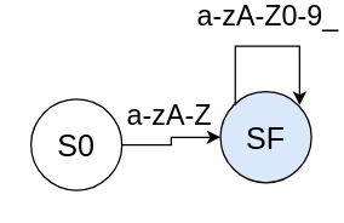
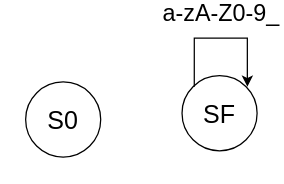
- <mxCell id="4" value="&lt;span style=&quot;font-size: 20px&quot;&gt;SF&lt;/span&gt;" style="ellipse;whiteSpace=wrap;html=1;aspect=fixed;fillColor=#dae8fc;" vertex="1" parent="1"><mxGeometry x="145" y="50" width="60" height="60" as="geometry" /></mxCell>
+ <mxCell id="4" value="&lt;span style=&quot;font-size: 20px&quot;&gt;SF&lt;/span&gt;" style="ellipse;whiteSpace=wrap;html=1;aspect=fixed;" vertex="1" parent="1"><mxGeometry x="145" y="50" width="60" height="60" as="geometry" /></mxCell>
- <mxCell id="2" value="&lt;strong&gt;&lt;span lang=&quot;EN-US&quot; style=&quot;font-size: 14.0pt ; line-height: 107% ; font-weight: normal&quot;&gt;a&lt;/span&gt;&lt;/strong&gt;&lt;strong&gt;&lt;span style=&quot;font-size: 14.0pt ; line-height: 107% ; font-weight: normal&quot;&gt;-&lt;/span&gt;&lt;/strong&gt;&lt;strong&gt;&lt;span lang=&quot;EN-US&quot; style=&quot;font-size: 14.0pt ; line-height: 107% ; font-weight: normal&quot;&gt;zA&lt;/span&gt;&lt;/strong&gt;&lt;strong&gt;&lt;span style=&quot;font-size: 14.0pt ; line-height: 107% ; font-weight: normal&quot;&gt;-&lt;/span&gt;&lt;/strong&gt;&lt;strong&gt;&lt;span lang=&quot;EN-US&quot; style=&quot;font-size: 14.0pt ; line-height: 107% ; font-weight: normal&quot;&gt;Z&lt;/span&gt;&lt;/strong&gt;" style="edgeStyle=orthogonalEdgeStyle;rounded=0;orthogonalLoop=1;jettySize=auto;html=1;exitX=1;exitY=0.5;exitDx=0;exitDy=0;entryX=0;entryY=0.5;entryDx=0;entryDy=0;" edge="1" parent="1" source="3" target="4"><mxGeometry x="-0.111" y="20" relative="1" as="geometry"><mxPoint as="offset" /></mxGeometry></mxCell>
